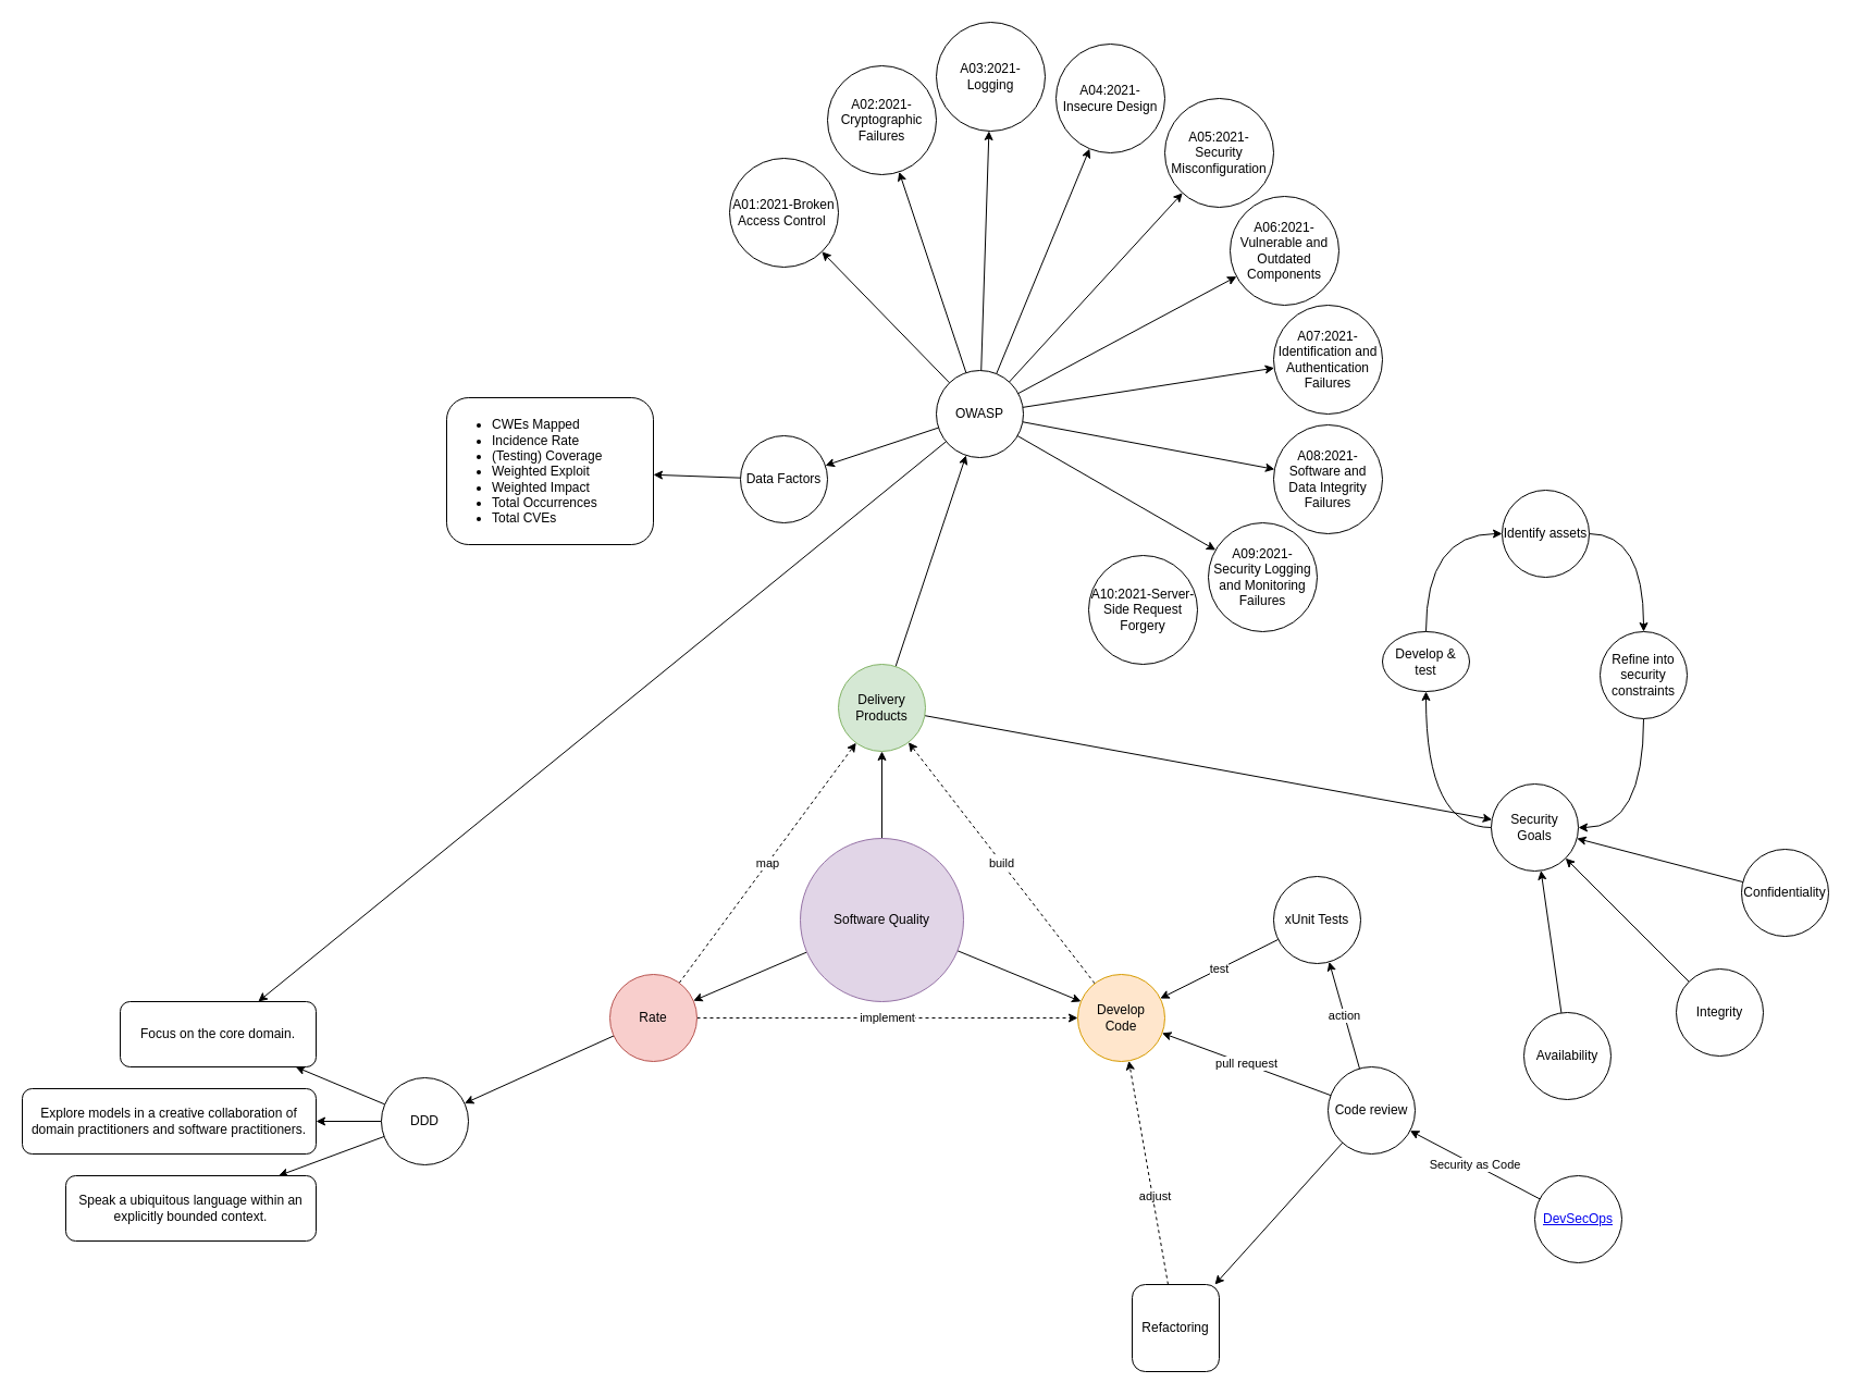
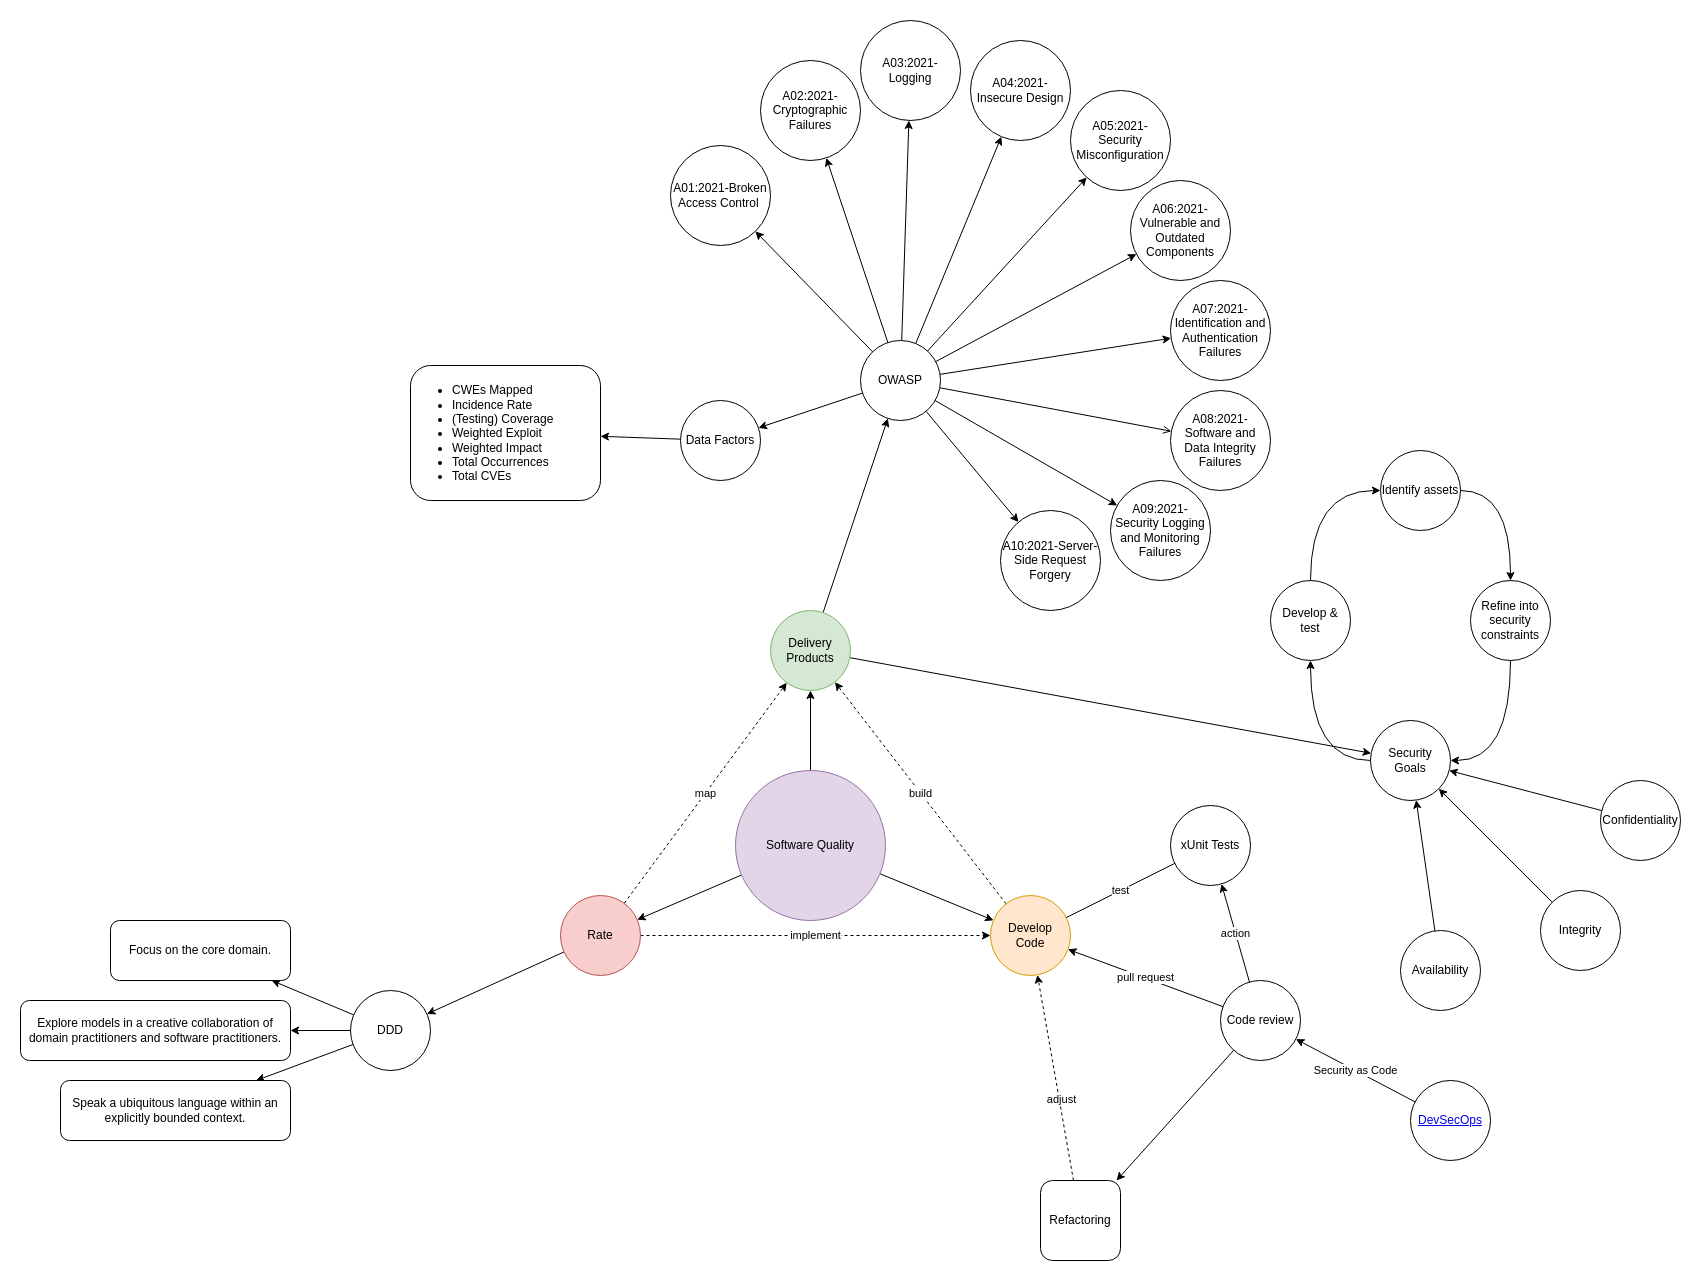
- <mxCell id="23" style="edgeStyle=none;rounded=0;orthogonalLoop=1;jettySize=auto;html=1;" parent="1" source="26" target="43" edge="1"><mxGeometry relative="1" as="geometry" /></mxCell>
+ <mxCell id="23" style="edgeStyle=none;rounded=0;orthogonalLoop=1;jettySize=auto;html=1;endArrow=open;" parent="1" source="26" target="43" edge="1"><mxGeometry relative="1" as="geometry" /></mxCell>
- <mxCell id="61" value="&lt;span&gt;Develop &amp;amp; test&lt;/span&gt;" style="ellipse;whiteSpace=wrap;html=1;aspect=fixed;" parent="1" vertex="1"><mxGeometry x="1270" y="580" width="80" height="55" as="geometry" /></mxCell>
+ <mxCell id="61" value="&lt;span&gt;Develop &amp;amp; test&lt;/span&gt;" style="ellipse;whiteSpace=wrap;html=1;aspect=fixed;" parent="1" vertex="1"><mxGeometry x="1270" y="580" width="80" height="80" as="geometry" /></mxCell>
- <mxCell id="25" style="edgeStyle=none;rounded=0;orthogonalLoop=1;jettySize=auto;html=1;" parent="1" source="26" target="66" edge="1"><mxGeometry relative="1" as="geometry" /></mxCell>
+ <mxCell id="25" style="edgeStyle=none;rounded=0;orthogonalLoop=1;jettySize=auto;html=1;" parent="1" source="26" target="45" edge="1"><mxGeometry relative="1" as="geometry" /></mxCell>
- <mxCell id="70" value="test" style="edgeStyle=none;rounded=0;orthogonalLoop=1;jettySize=auto;html=1;" edge="1" parent="1" source="71" target="14"><mxGeometry relative="1" as="geometry" /></mxCell>
+ <mxCell id="70" value="test" style="edgeStyle=none;rounded=0;orthogonalLoop=1;jettySize=auto;html=1;endArrow=none;" edge="1" parent="1" source="71" target="14"><mxGeometry relative="1" as="geometry" /></mxCell>
